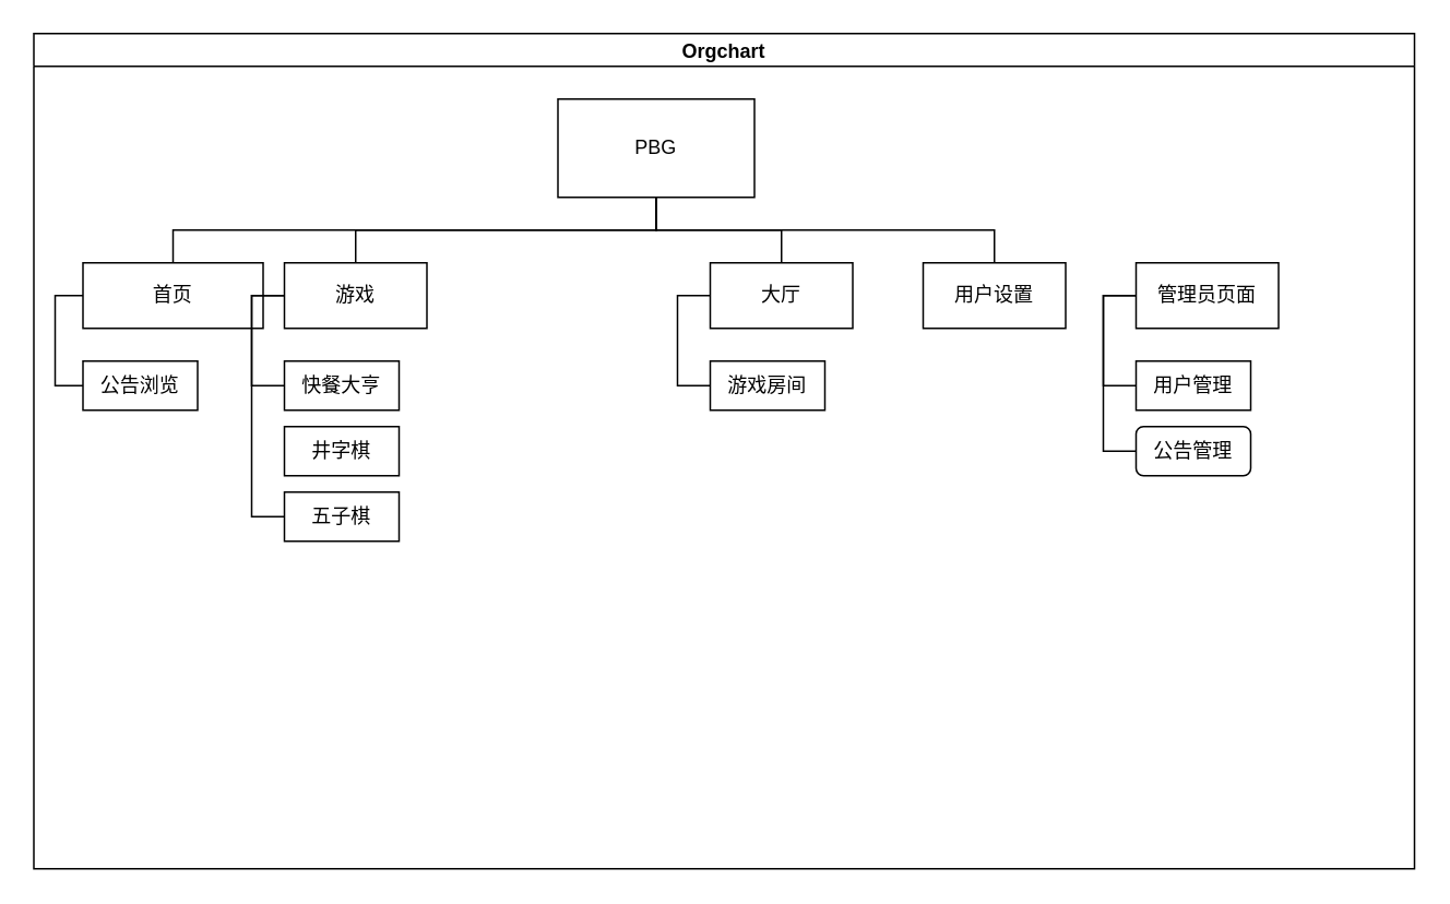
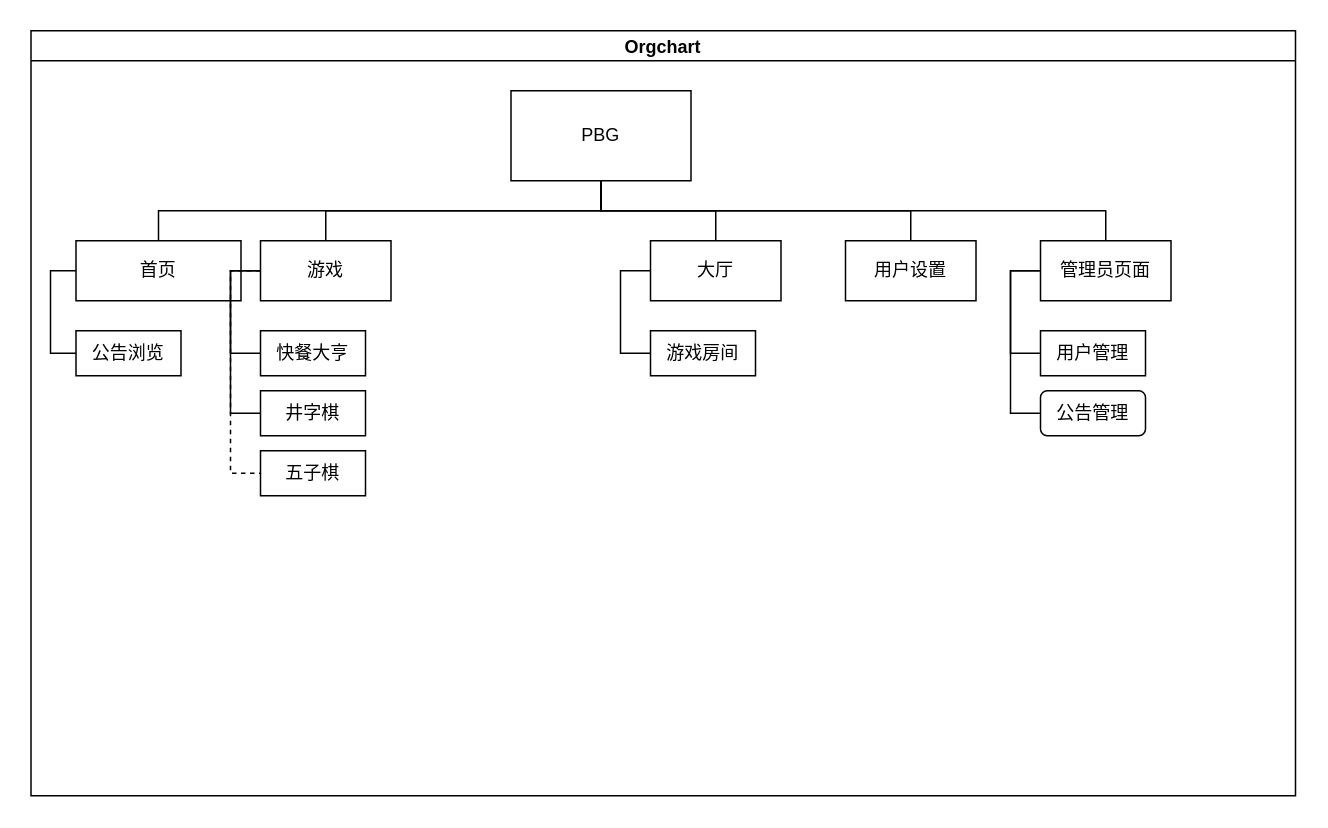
+ <mxCell id="23" value="" style="edgeStyle=elbowEdgeStyle;elbow=vertical;sourcePerimeterSpacing=0;targetPerimeterSpacing=0;startArrow=none;endArrow=none;rounded=0;curved=0;" edge="1" target="22" source="5" parent="2"><mxGeometry relative="1" as="geometry"><mxPoint x="210" y="150" as="sourcePoint" /></mxGeometry></mxCell>
+ <mxCell id="16" style="edgeStyle=elbowEdgeStyle;html=1;startArrow=none;endArrow=none;rounded=0;entryX=0;entryY=0.5;entryDx=0;entryDy=0;exitX=0;exitY=0.5;exitDx=0;exitDy=0;" edge="1" target="17" source="8" parent="2"><mxGeometry relative="1" as="geometry"><mxPoint x="220" y="180.0" as="sourcePoint" /><mxPoint x="143" y="230" as="targetPoint" /><Array as="points"><mxPoint x="133" y="210" /></Array></mxGeometry></mxCell>
- <mxCell id="18" style="edgeStyle=elbowEdgeStyle;html=1;startArrow=none;endArrow=none;rounded=0;entryX=0;entryY=0.5;entryDx=0;entryDy=0;exitX=0;exitY=0.5;exitDx=0;exitDy=0;" edge="1" target="19" source="8" parent="2"><mxGeometry relative="1" as="geometry"><mxPoint x="220" y="180.0" as="sourcePoint" /><mxPoint x="143" y="230" as="targetPoint" /><Array as="points"><mxPoint x="133" y="230" /></Array></mxGeometry></mxCell>
+ <mxCell id="18" style="edgeStyle=elbowEdgeStyle;html=1;startArrow=none;endArrow=none;rounded=0;entryX=0;entryY=0.5;entryDx=0;entryDy=0;exitX=0;exitY=0.5;exitDx=0;exitDy=0;dashed=1;" edge="1" target="19" source="8" parent="2"><mxGeometry relative="1" as="geometry"><mxPoint x="220" y="180.0" as="sourcePoint" /><mxPoint x="143" y="230" as="targetPoint" /><Array as="points"><mxPoint x="133" y="230" /></Array></mxGeometry></mxCell>
